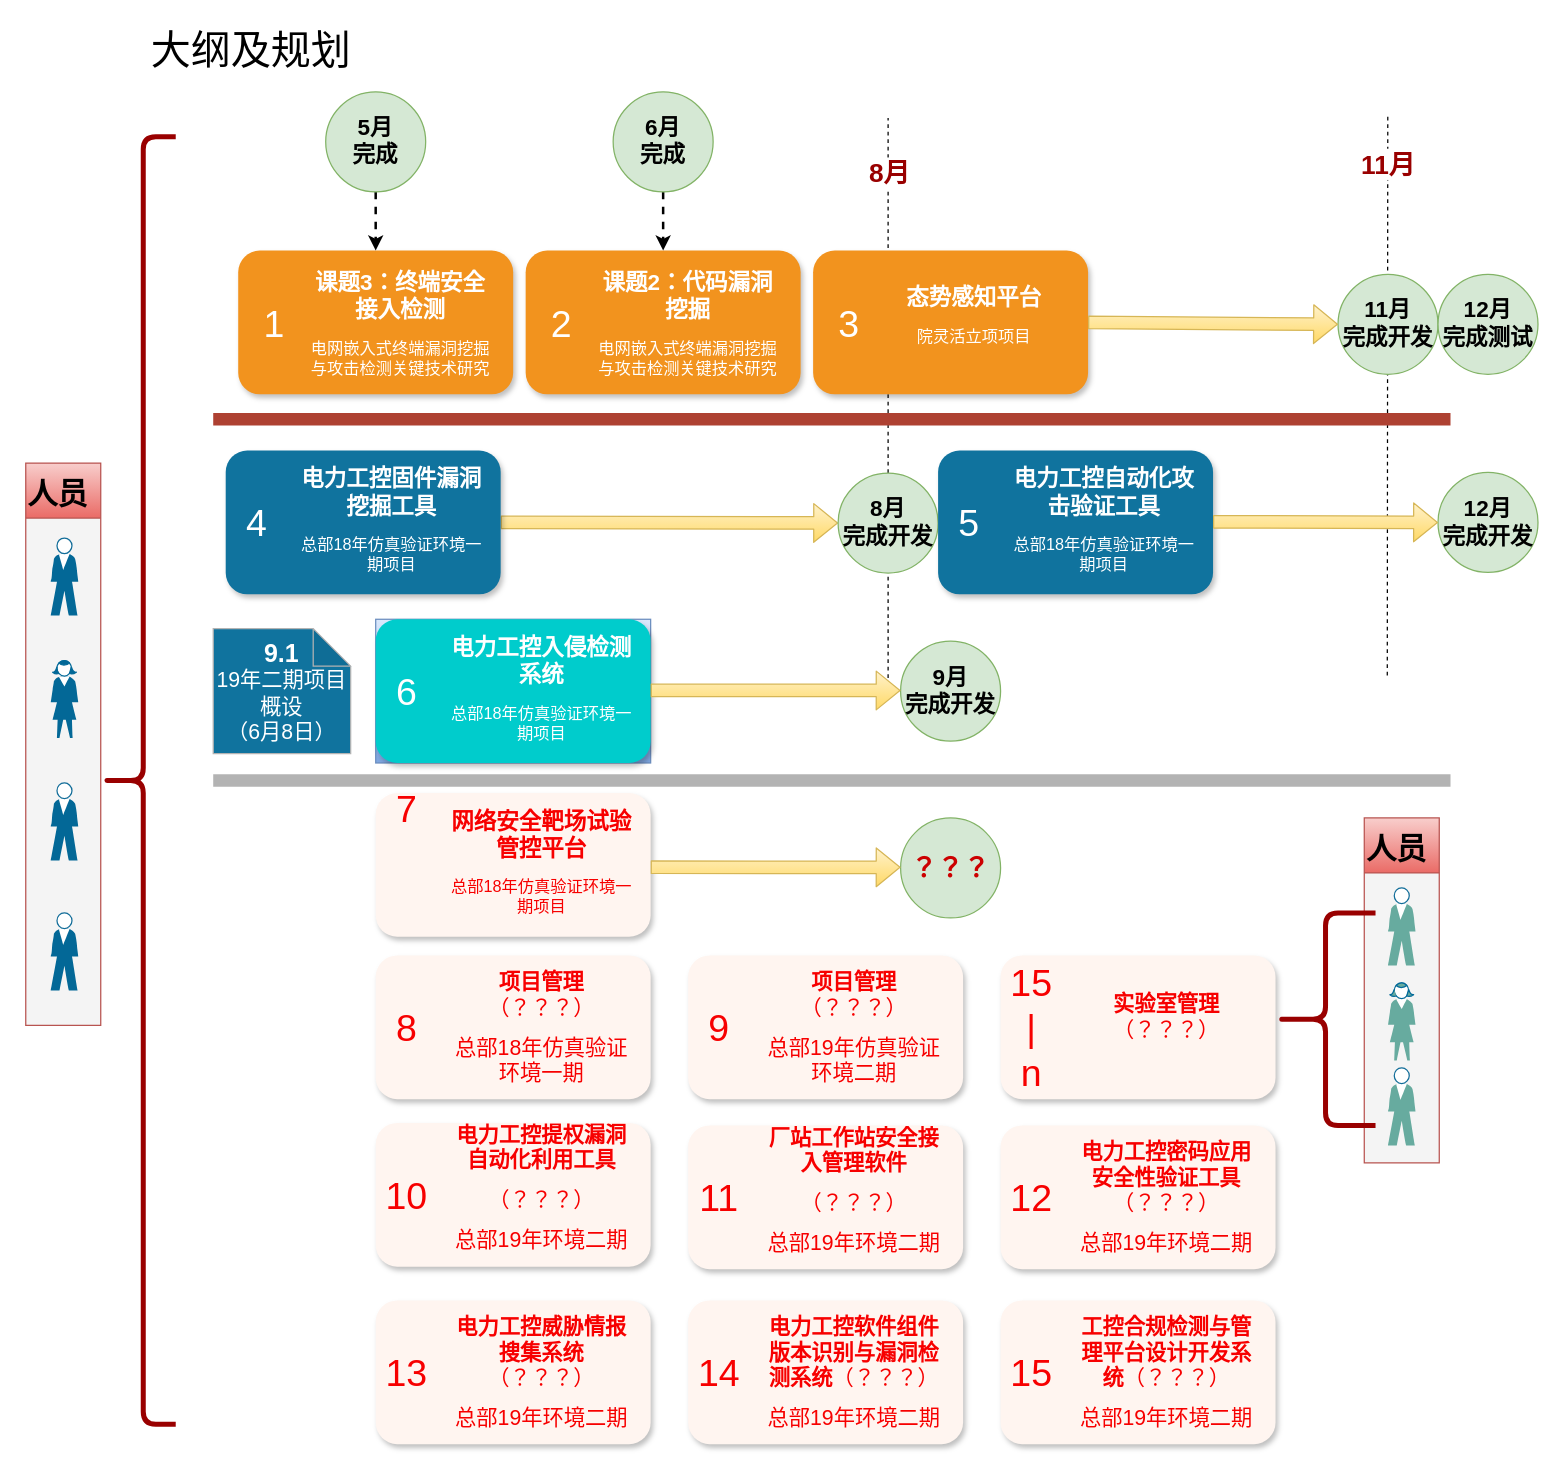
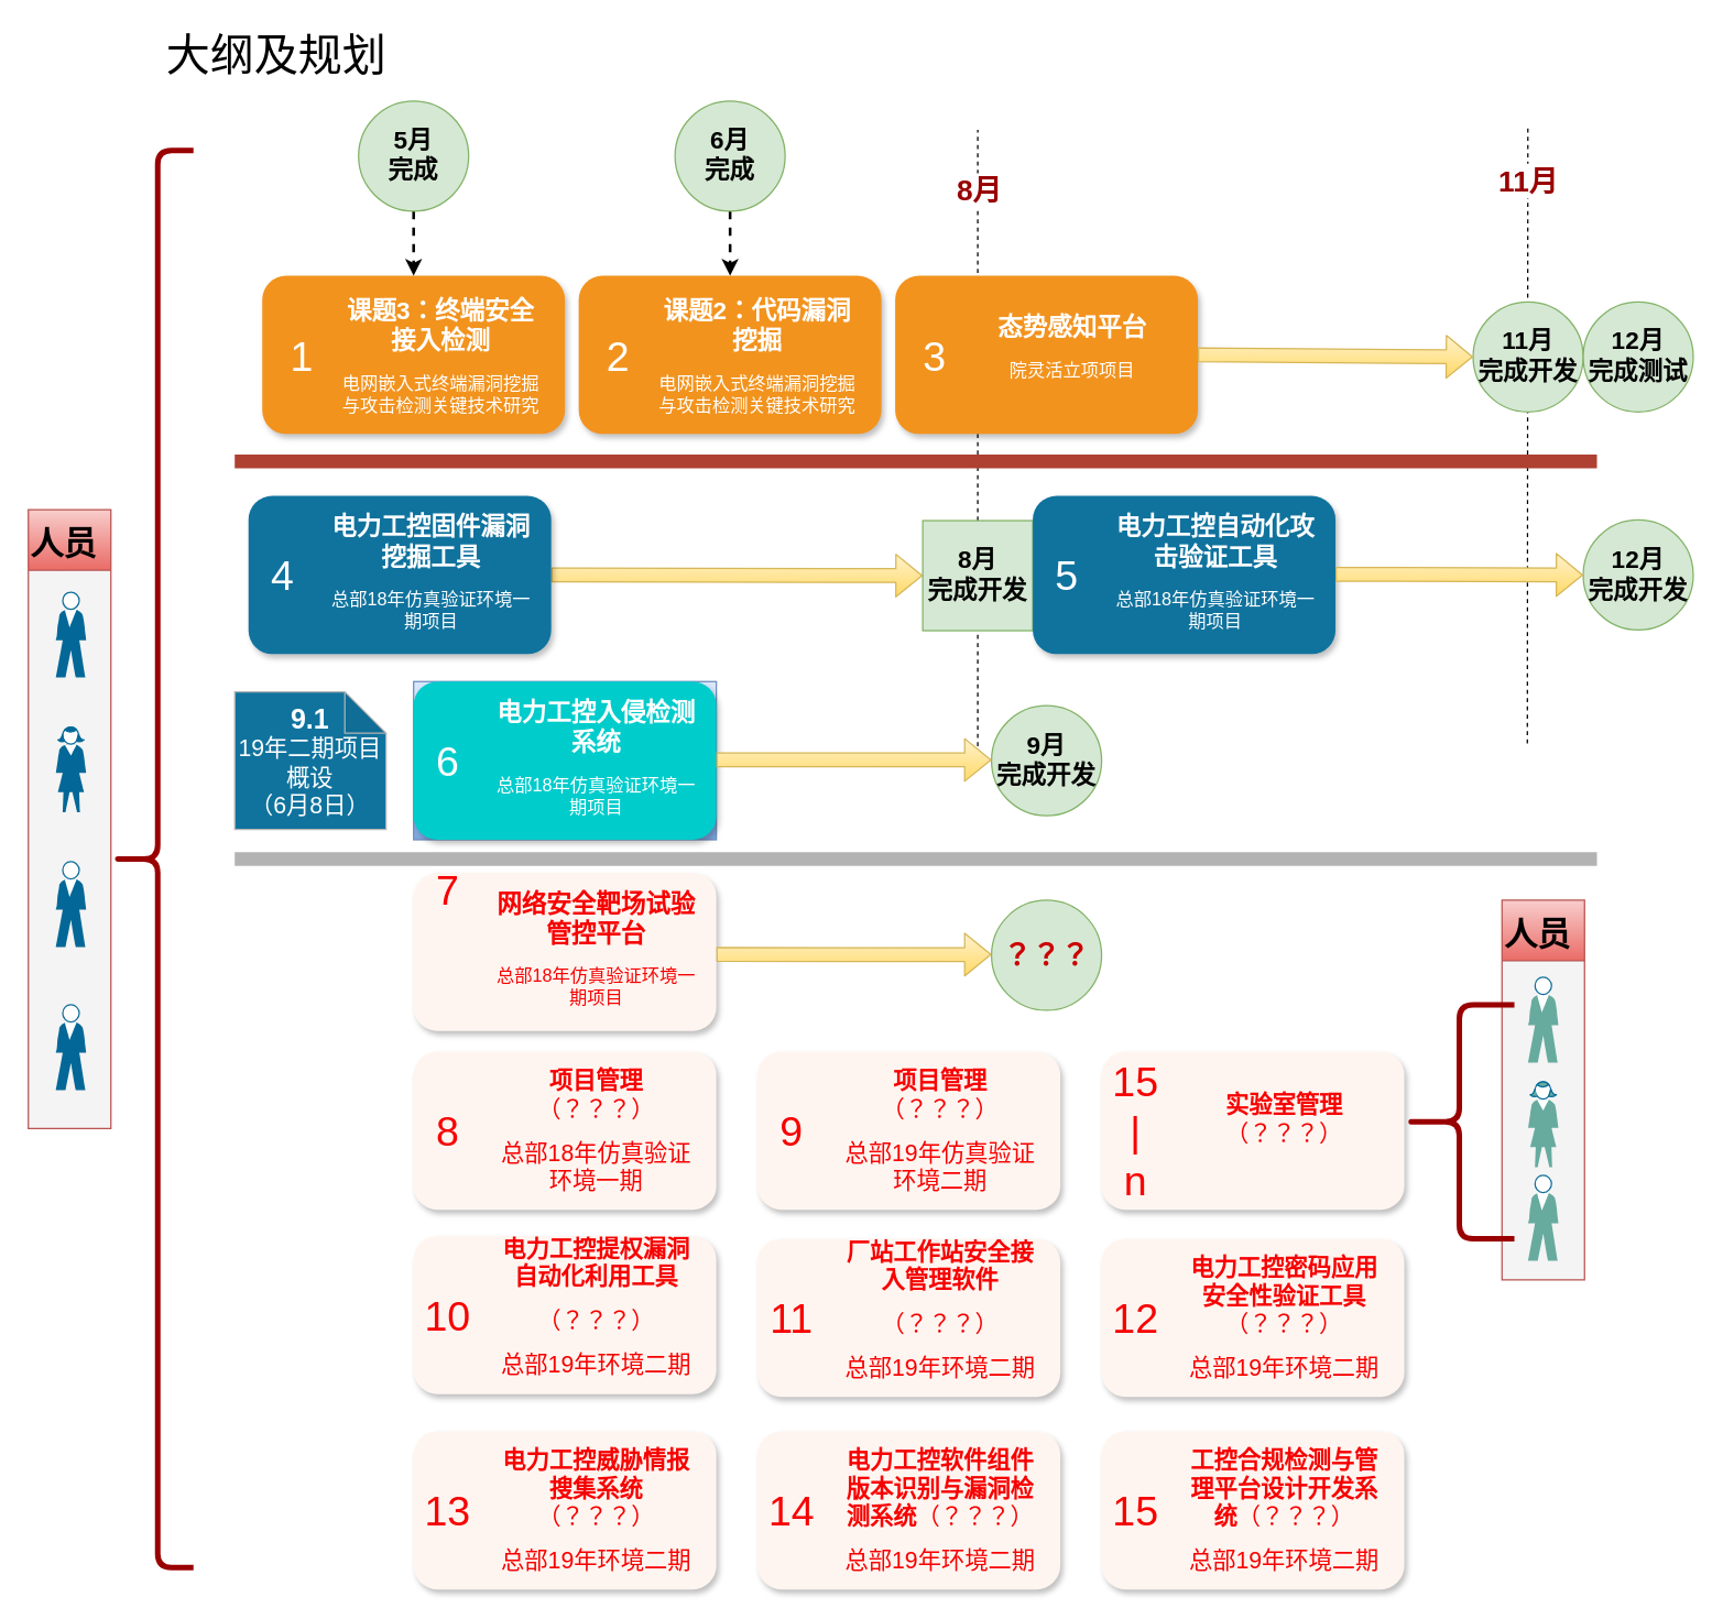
- <mxCell id="22" value="8月&lt;br&gt;完成开发" style="ellipse;whiteSpace=wrap;html=1;aspect=fixed;fontSize=18;fillColor=#d5e8d4;strokeColor=#82b366;fontStyle=1" parent="1" vertex="1"><mxGeometry x="670" y="378" width="80" height="80" as="geometry" /></mxCell>
+ <mxCell id="22" value="8月&lt;br&gt;完成开发" style="whiteSpace=wrap;html=1;aspect=fixed;fontSize=18;fillColor=#d5e8d4;strokeColor=#82b366;fontStyle=1;rounded=0;" parent="1" vertex="1"><mxGeometry x="670" y="378" width="80" height="80" as="geometry" /></mxCell>
